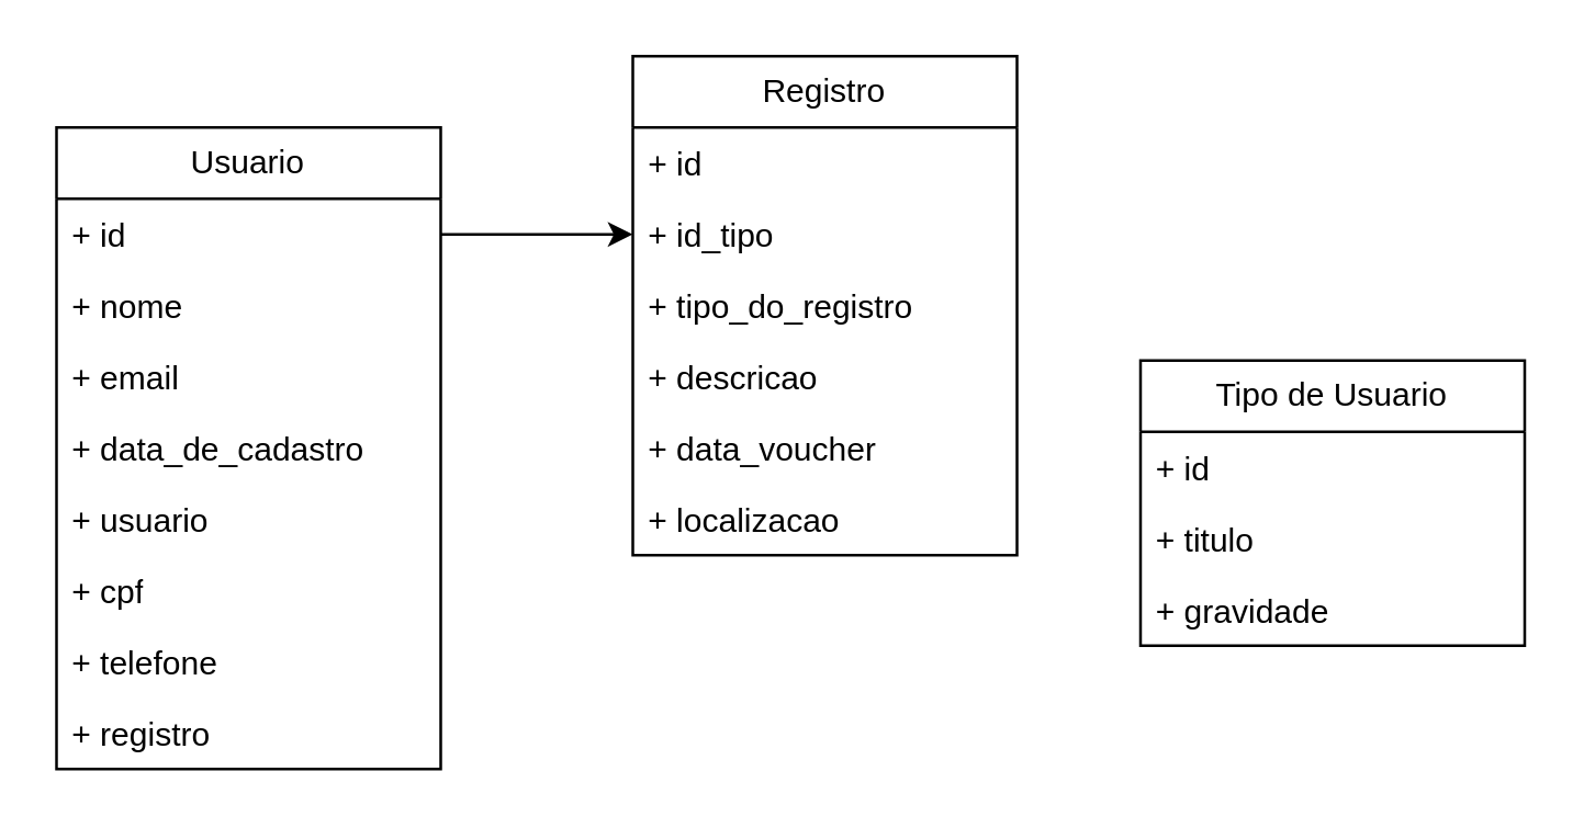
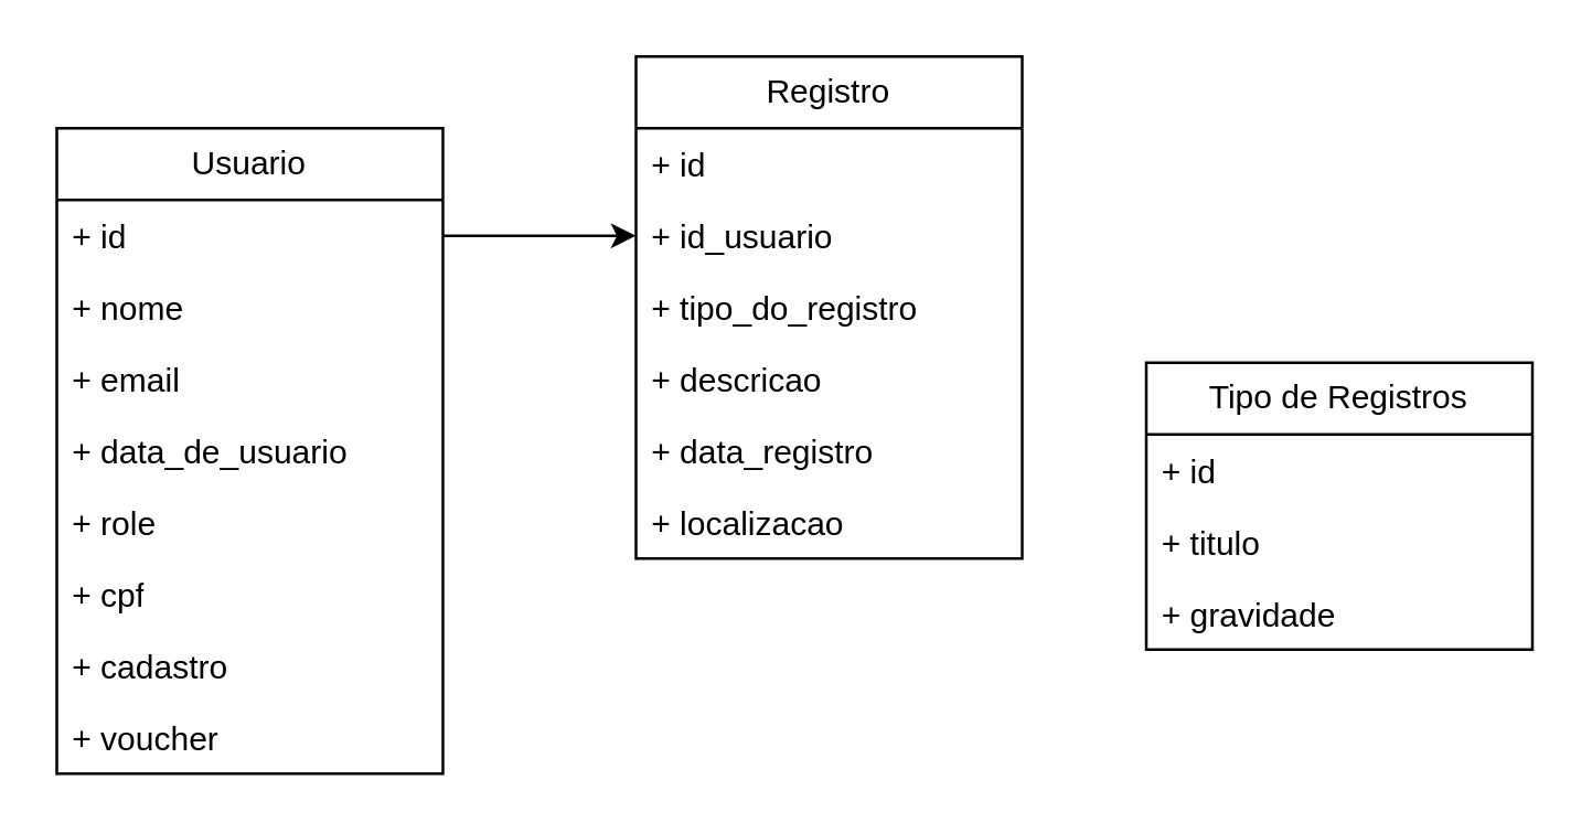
- <mxCell id="4" value="+ id_tipo" style="text;strokeColor=none;fillColor=none;align=left;verticalAlign=top;spacingLeft=4;spacingRight=4;overflow=hidden;rotatable=0;points=[[0,0.5],[1,0.5]];portConstraint=eastwest;whiteSpace=wrap;html=1;" vertex="1" parent="2"><mxGeometry y="52" width="140" height="26" as="geometry" /></mxCell>
+ <mxCell id="4" value="+ id_usuario" style="text;strokeColor=none;fillColor=none;align=left;verticalAlign=top;spacingLeft=4;spacingRight=4;overflow=hidden;rotatable=0;points=[[0,0.5],[1,0.5]];portConstraint=eastwest;whiteSpace=wrap;html=1;" vertex="1" parent="2"><mxGeometry y="52" width="140" height="26" as="geometry" /></mxCell>
- <mxCell id="9" value="Tipo de Usuario" style="swimlane;fontStyle=0;childLayout=stackLayout;horizontal=1;startSize=26;fillColor=none;horizontalStack=0;resizeParent=1;resizeParentMax=0;resizeLast=0;collapsible=1;marginBottom=0;whiteSpace=wrap;html=1;" vertex="1" parent="1"><mxGeometry x="415" y="131" width="140" height="104" as="geometry" /></mxCell>
+ <mxCell id="9" value="Tipo de Registros" style="swimlane;fontStyle=0;childLayout=stackLayout;horizontal=1;startSize=26;fillColor=none;horizontalStack=0;resizeParent=1;resizeParentMax=0;resizeLast=0;collapsible=1;marginBottom=0;whiteSpace=wrap;html=1;" vertex="1" parent="1"><mxGeometry x="415" y="131" width="140" height="104" as="geometry" /></mxCell>
- <mxCell id="17" value="+ data_de_cadastro" style="text;strokeColor=none;fillColor=none;align=left;verticalAlign=top;spacingLeft=4;spacingRight=4;overflow=hidden;rotatable=0;points=[[0,0.5],[1,0.5]];portConstraint=eastwest;whiteSpace=wrap;html=1;" vertex="1" parent="13"><mxGeometry y="104" width="140" height="26" as="geometry" /></mxCell>
+ <mxCell id="17" value="+ data_de_usuario" style="text;strokeColor=none;fillColor=none;align=left;verticalAlign=top;spacingLeft=4;spacingRight=4;overflow=hidden;rotatable=0;points=[[0,0.5],[1,0.5]];portConstraint=eastwest;whiteSpace=wrap;html=1;" vertex="1" parent="13"><mxGeometry y="104" width="140" height="26" as="geometry" /></mxCell>
- <mxCell id="7" value="+ data_voucher" style="text;strokeColor=none;fillColor=none;align=left;verticalAlign=top;spacingLeft=4;spacingRight=4;overflow=hidden;rotatable=0;points=[[0,0.5],[1,0.5]];portConstraint=eastwest;whiteSpace=wrap;html=1;" vertex="1" parent="2"><mxGeometry y="130" width="140" height="26" as="geometry" /></mxCell>
+ <mxCell id="7" value="+ data_registro" style="text;strokeColor=none;fillColor=none;align=left;verticalAlign=top;spacingLeft=4;spacingRight=4;overflow=hidden;rotatable=0;points=[[0,0.5],[1,0.5]];portConstraint=eastwest;whiteSpace=wrap;html=1;" vertex="1" parent="2"><mxGeometry y="130" width="140" height="26" as="geometry" /></mxCell>
- <mxCell id="18" value="+ usuario" style="text;strokeColor=none;fillColor=none;align=left;verticalAlign=top;spacingLeft=4;spacingRight=4;overflow=hidden;rotatable=0;points=[[0,0.5],[1,0.5]];portConstraint=eastwest;whiteSpace=wrap;html=1;" vertex="1" parent="13"><mxGeometry y="130" width="140" height="26" as="geometry" /></mxCell>
+ <mxCell id="18" value="+ role" style="text;strokeColor=none;fillColor=none;align=left;verticalAlign=top;spacingLeft=4;spacingRight=4;overflow=hidden;rotatable=0;points=[[0,0.5],[1,0.5]];portConstraint=eastwest;whiteSpace=wrap;html=1;" vertex="1" parent="13"><mxGeometry y="130" width="140" height="26" as="geometry" /></mxCell>
- <mxCell id="20" value="+ telefone" style="text;strokeColor=none;fillColor=none;align=left;verticalAlign=top;spacingLeft=4;spacingRight=4;overflow=hidden;rotatable=0;points=[[0,0.5],[1,0.5]];portConstraint=eastwest;whiteSpace=wrap;html=1;" vertex="1" parent="13"><mxGeometry y="182" width="140" height="26" as="geometry" /></mxCell>
+ <mxCell id="20" value="+ cadastro" style="text;strokeColor=none;fillColor=none;align=left;verticalAlign=top;spacingLeft=4;spacingRight=4;overflow=hidden;rotatable=0;points=[[0,0.5],[1,0.5]];portConstraint=eastwest;whiteSpace=wrap;html=1;" vertex="1" parent="13"><mxGeometry y="182" width="140" height="26" as="geometry" /></mxCell>
- <mxCell id="21" value="+ registro" style="text;strokeColor=none;fillColor=none;align=left;verticalAlign=top;spacingLeft=4;spacingRight=4;overflow=hidden;rotatable=0;points=[[0,0.5],[1,0.5]];portConstraint=eastwest;whiteSpace=wrap;html=1;" vertex="1" parent="13"><mxGeometry y="208" width="140" height="26" as="geometry" /></mxCell>
+ <mxCell id="21" value="+ voucher" style="text;strokeColor=none;fillColor=none;align=left;verticalAlign=top;spacingLeft=4;spacingRight=4;overflow=hidden;rotatable=0;points=[[0,0.5],[1,0.5]];portConstraint=eastwest;whiteSpace=wrap;html=1;" vertex="1" parent="13"><mxGeometry y="208" width="140" height="26" as="geometry" /></mxCell>
